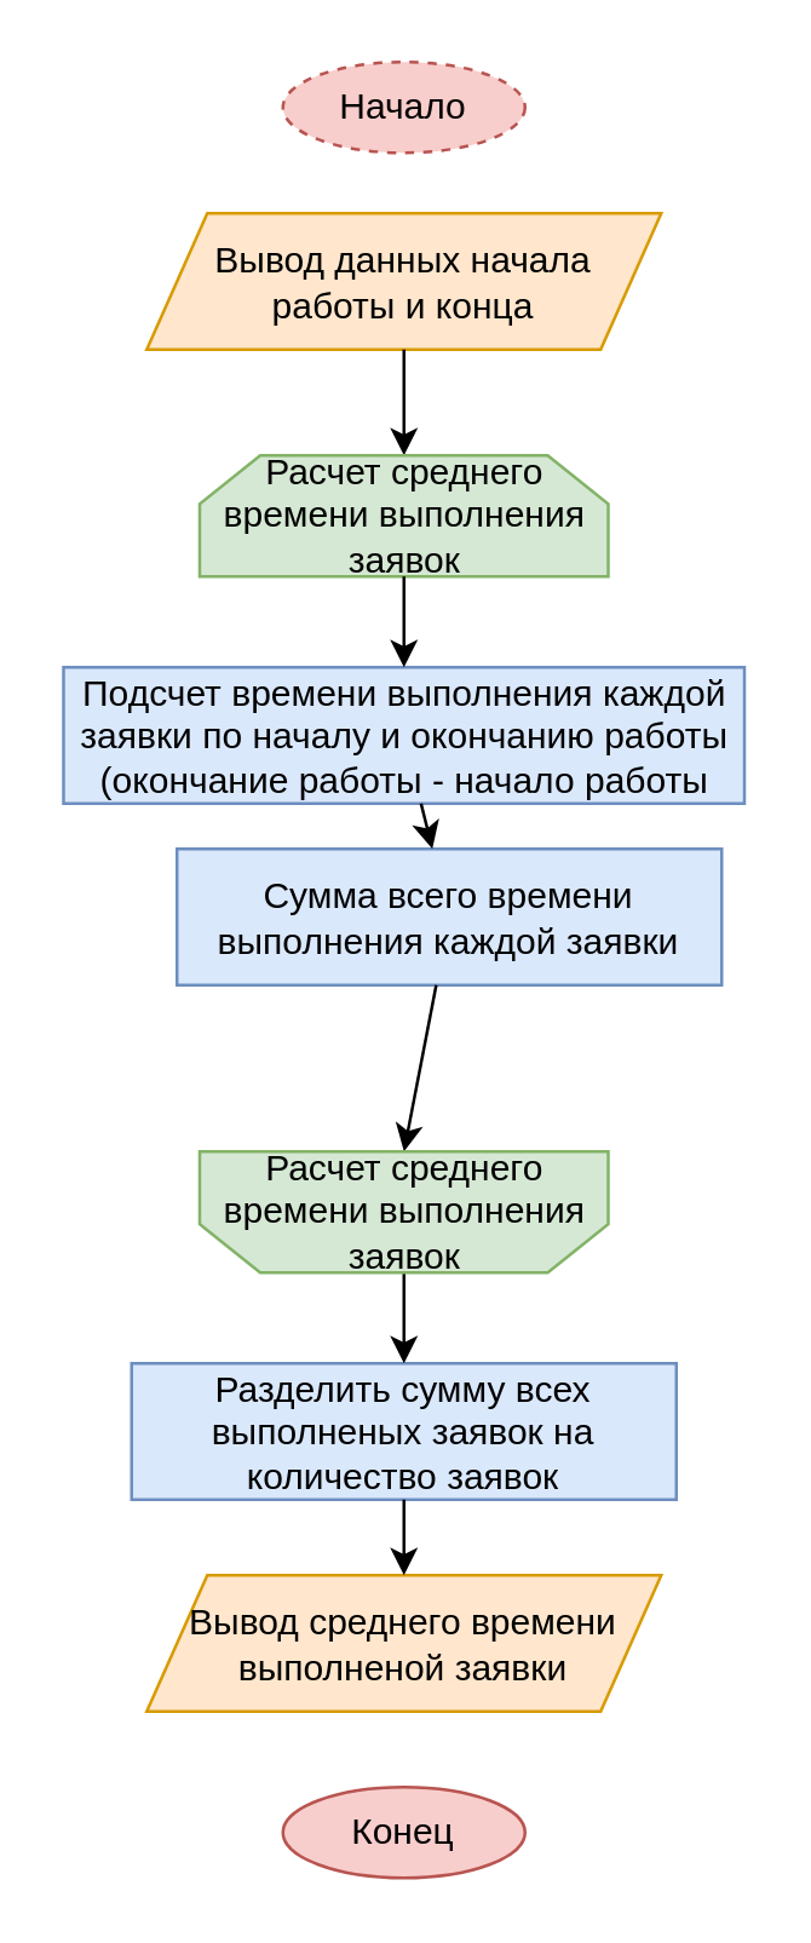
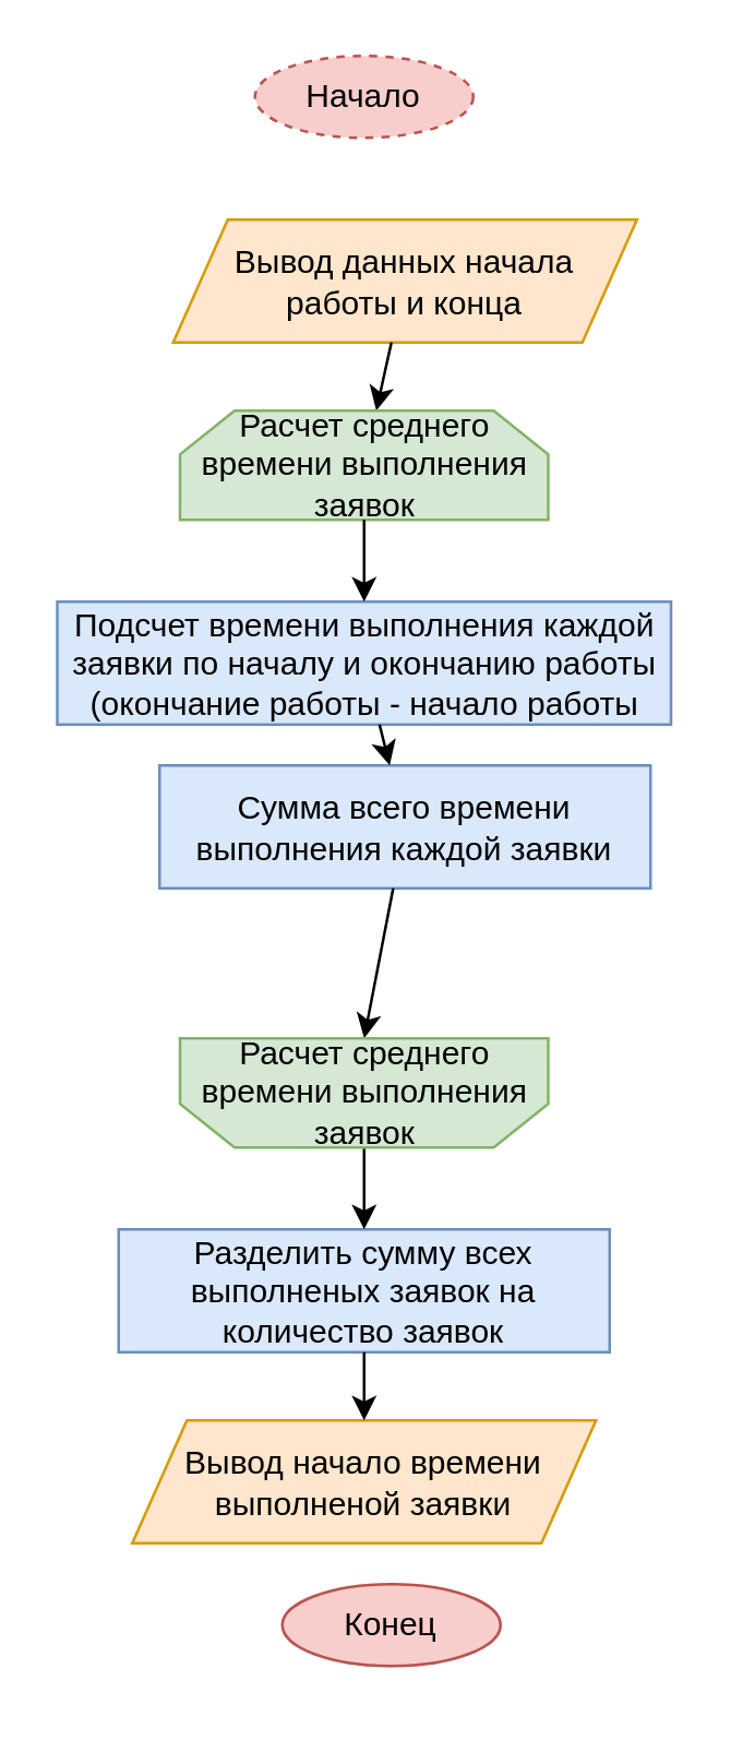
- <mxCell id="5" value="Вывод данных начала работы и конца" style="shape=parallelogram;perimeter=parallelogramPerimeter;whiteSpace=wrap;html=1;fixedSize=1;fillColor=#ffe6cc;strokeColor=#d79b00;" parent="1" vertex="1"><mxGeometry x="48" y="70" width="170" height="45" as="geometry" /></mxCell>
+ <mxCell id="5" value="Вывод данных начала работы и конца" style="shape=parallelogram;perimeter=parallelogramPerimeter;whiteSpace=wrap;html=1;fixedSize=1;fillColor=#ffe6cc;strokeColor=#d79b00;" parent="1" vertex="1"><mxGeometry x="63" y="80" width="170" height="45" as="geometry" /></mxCell>
- <mxCell id="8" value="Вывод среднего времени выполненой заявки" style="shape=parallelogram;perimeter=parallelogramPerimeter;whiteSpace=wrap;html=1;fixedSize=1;fillColor=#ffe6cc;strokeColor=#d79b00;" parent="1" vertex="1"><mxGeometry x="48" y="520" width="170" height="45" as="geometry" /></mxCell>
+ <mxCell id="8" value="Вывод начало времени выполненой заявки" style="shape=parallelogram;perimeter=parallelogramPerimeter;whiteSpace=wrap;html=1;fixedSize=1;fillColor=#ffe6cc;strokeColor=#d79b00;" parent="1" vertex="1"><mxGeometry x="48" y="520" width="170" height="45" as="geometry" /></mxCell>
- <mxCell id="3" value="Конец" style="ellipse;whiteSpace=wrap;html=1;fillColor=#f8cecc;strokeColor=#b85450;" parent="1" vertex="1"><mxGeometry x="93" y="590" width="80" height="30" as="geometry" /></mxCell>
+ <mxCell id="3" value="Конец" style="ellipse;whiteSpace=wrap;html=1;fillColor=#f8cecc;strokeColor=#b85450;" parent="1" vertex="1"><mxGeometry x="103" y="580" width="80" height="30" as="geometry" /></mxCell>
